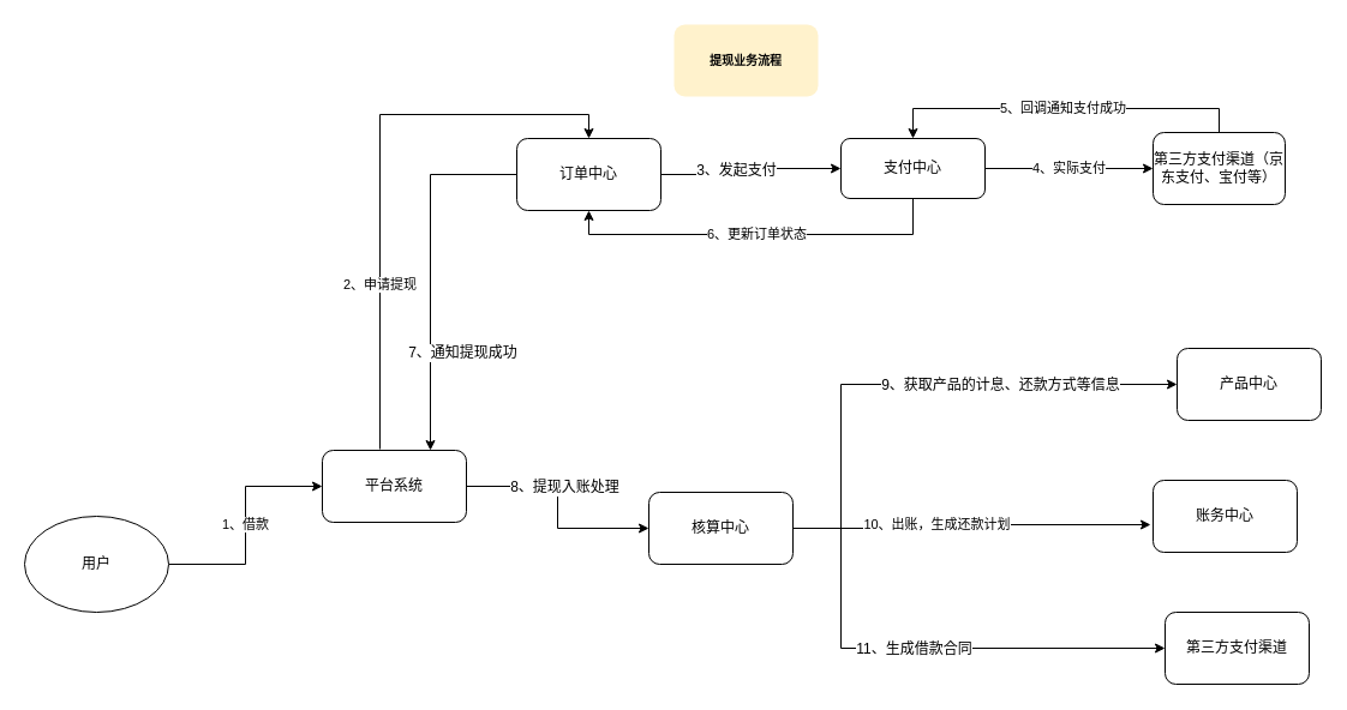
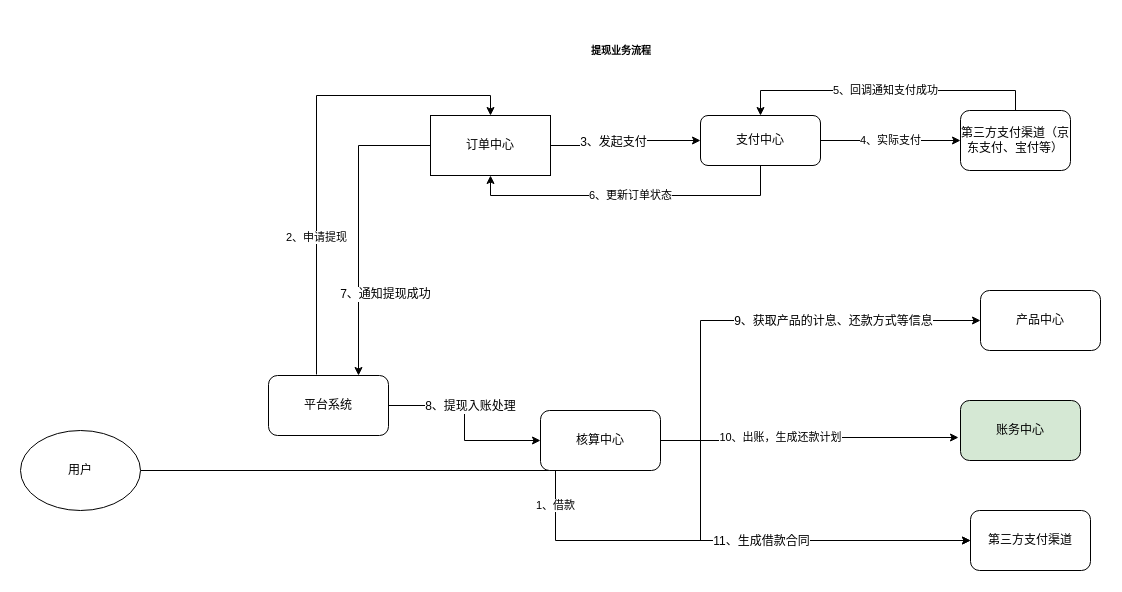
- <mxCell id="27" value="&lt;font style=&quot;font-size: 10px&quot;&gt;&lt;b&gt;提现业务流程&lt;/b&gt;&lt;/font&gt;" style="rounded=1;whiteSpace=wrap;html=1;strokeColor=none;fillColor=#fff2cc;" vertex="1" parent="1"><mxGeometry x="561" y="20" width="120" height="60" as="geometry" /></mxCell>
+ <mxCell id="27" value="&lt;font style=&quot;font-size: 10px&quot;&gt;&lt;b&gt;提现业务流程&lt;/b&gt;&lt;/font&gt;" style="rounded=1;whiteSpace=wrap;html=1;strokeColor=none;" vertex="1" parent="1"><mxGeometry x="561" y="20" width="120" height="60" as="geometry" /></mxCell>
- <mxCell id="12" value="订单中心" style="rounded=1;whiteSpace=wrap;html=1;" vertex="1" parent="1"><mxGeometry x="430" y="115" width="120" height="60" as="geometry" /></mxCell>
+ <mxCell id="12" value="订单中心" style="whiteSpace=wrap;html=1;rounded=0;" vertex="1" parent="1"><mxGeometry x="430" y="115" width="120" height="60" as="geometry" /></mxCell>
- <mxCell id="2" value="1、借款" style="edgeStyle=orthogonalEdgeStyle;rounded=0;orthogonalLoop=1;jettySize=auto;html=1;exitX=1;exitY=0.5;exitDx=0;exitDy=0;entryX=0;entryY=0.5;entryDx=0;entryDy=0;" edge="1" parent="1" source="3" target="7"><mxGeometry relative="1" as="geometry" /></mxCell>
+ <mxCell id="2" value="1、借款" style="edgeStyle=orthogonalEdgeStyle;rounded=0;orthogonalLoop=1;jettySize=auto;html=1;exitX=1;exitY=0.5;exitDx=0;exitDy=0;" edge="1" parent="1" source="3" target="20"><mxGeometry relative="1" as="geometry" /></mxCell>
- <mxCell id="21" value="账务中心" style="rounded=1;whiteSpace=wrap;html=1;" vertex="1" parent="1"><mxGeometry x="960" y="400" width="120" height="60" as="geometry" /></mxCell>
+ <mxCell id="21" value="账务中心" style="rounded=1;whiteSpace=wrap;html=1;fillColor=#d5e8d4;" vertex="1" parent="1"><mxGeometry x="960" y="400" width="120" height="60" as="geometry" /></mxCell>
